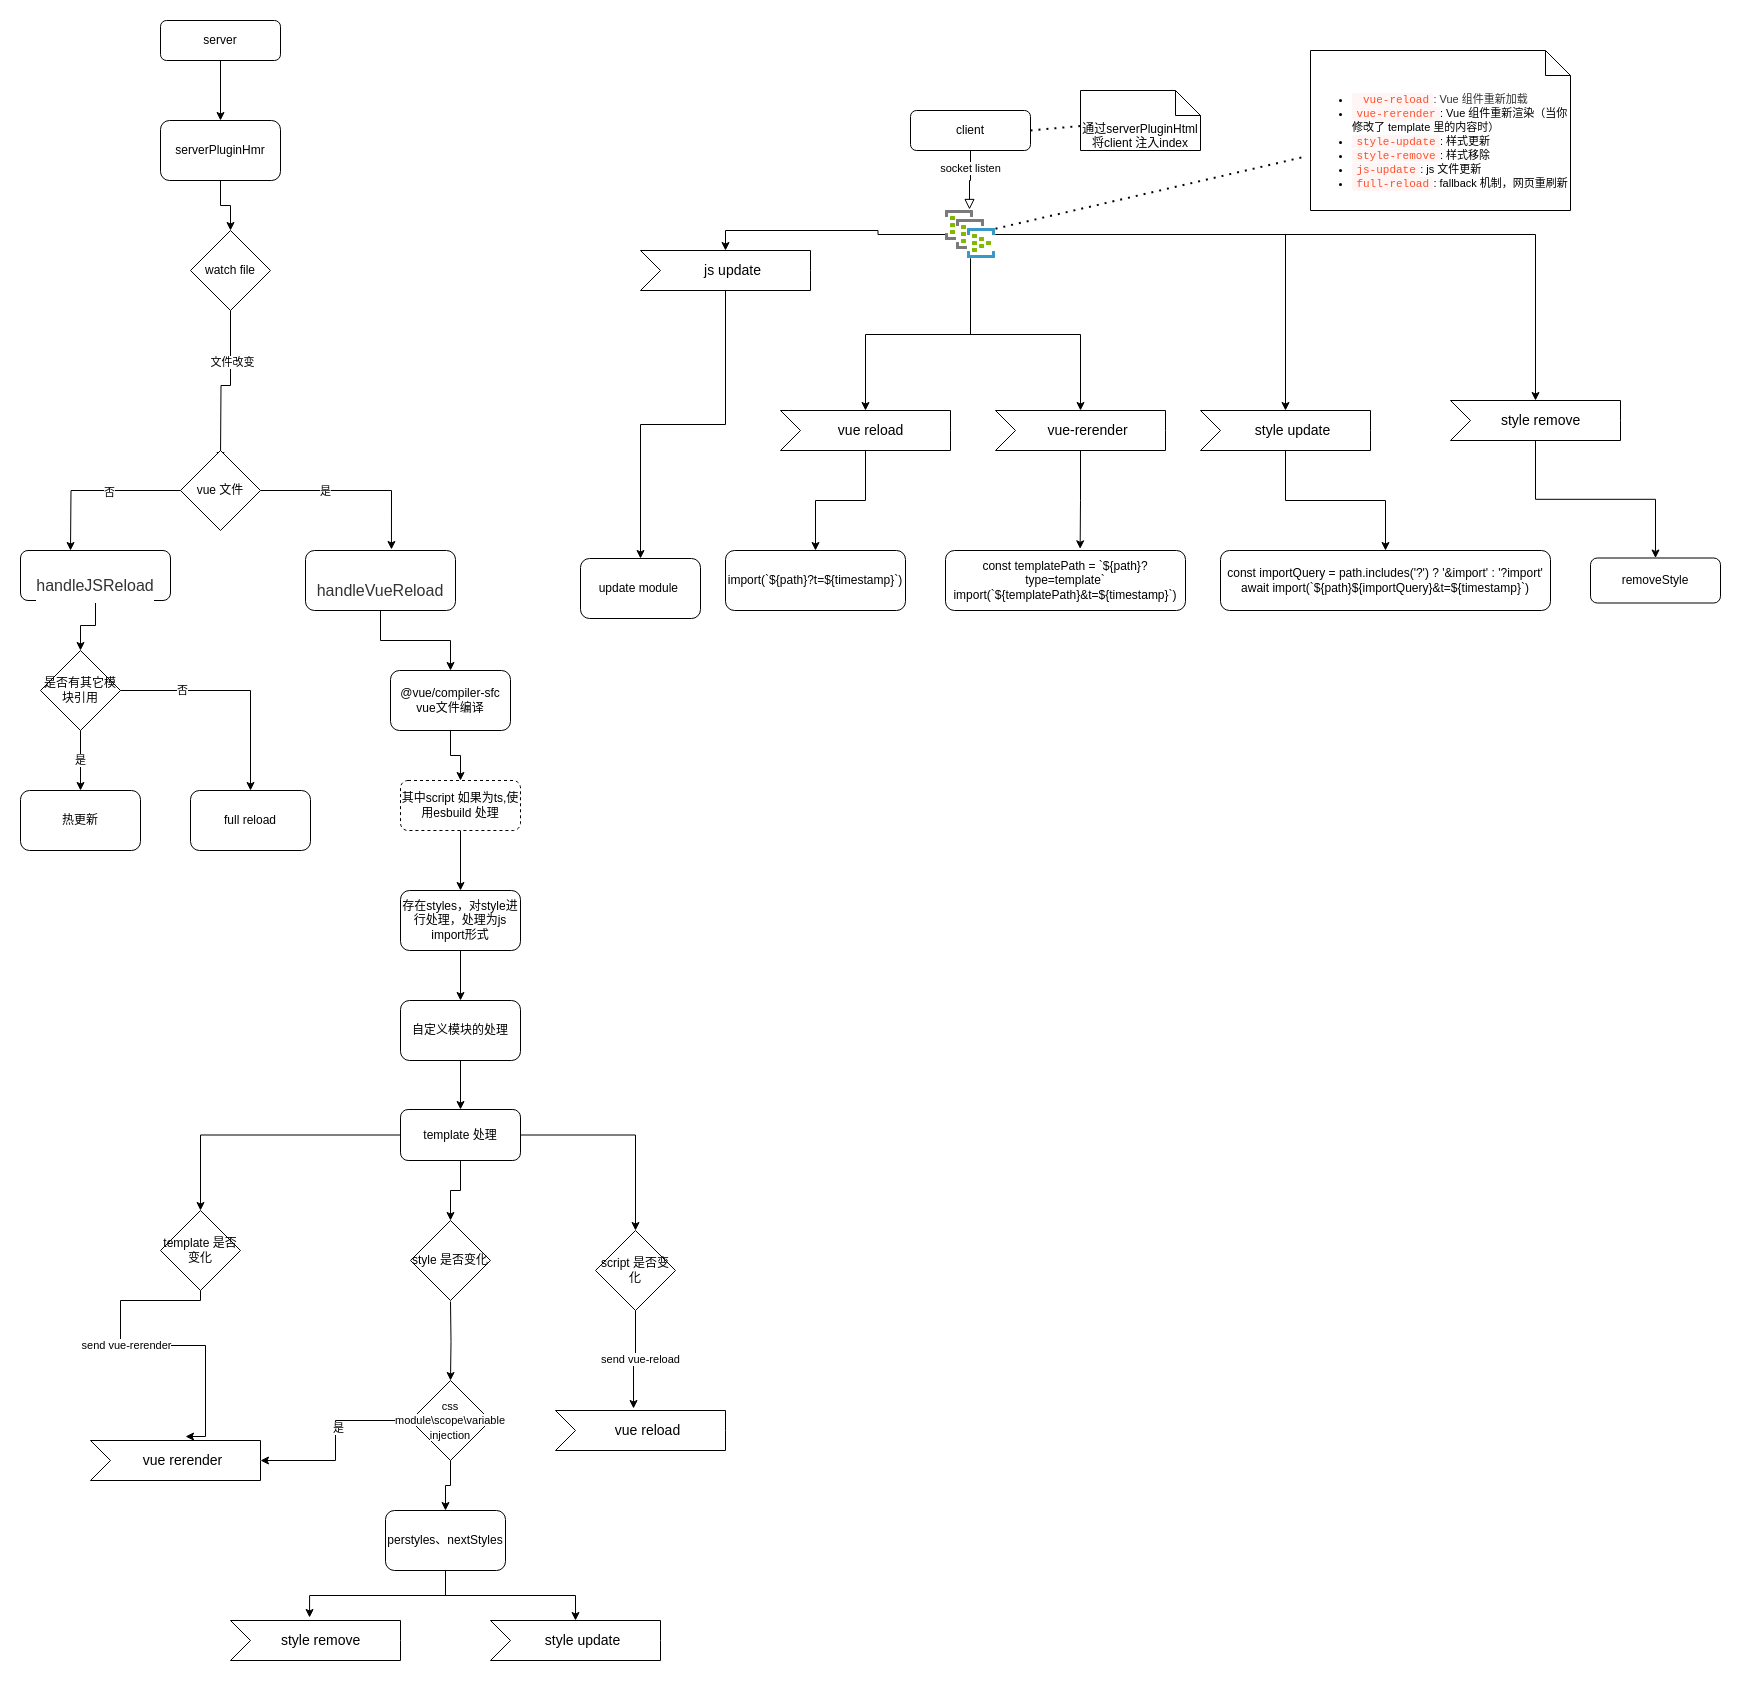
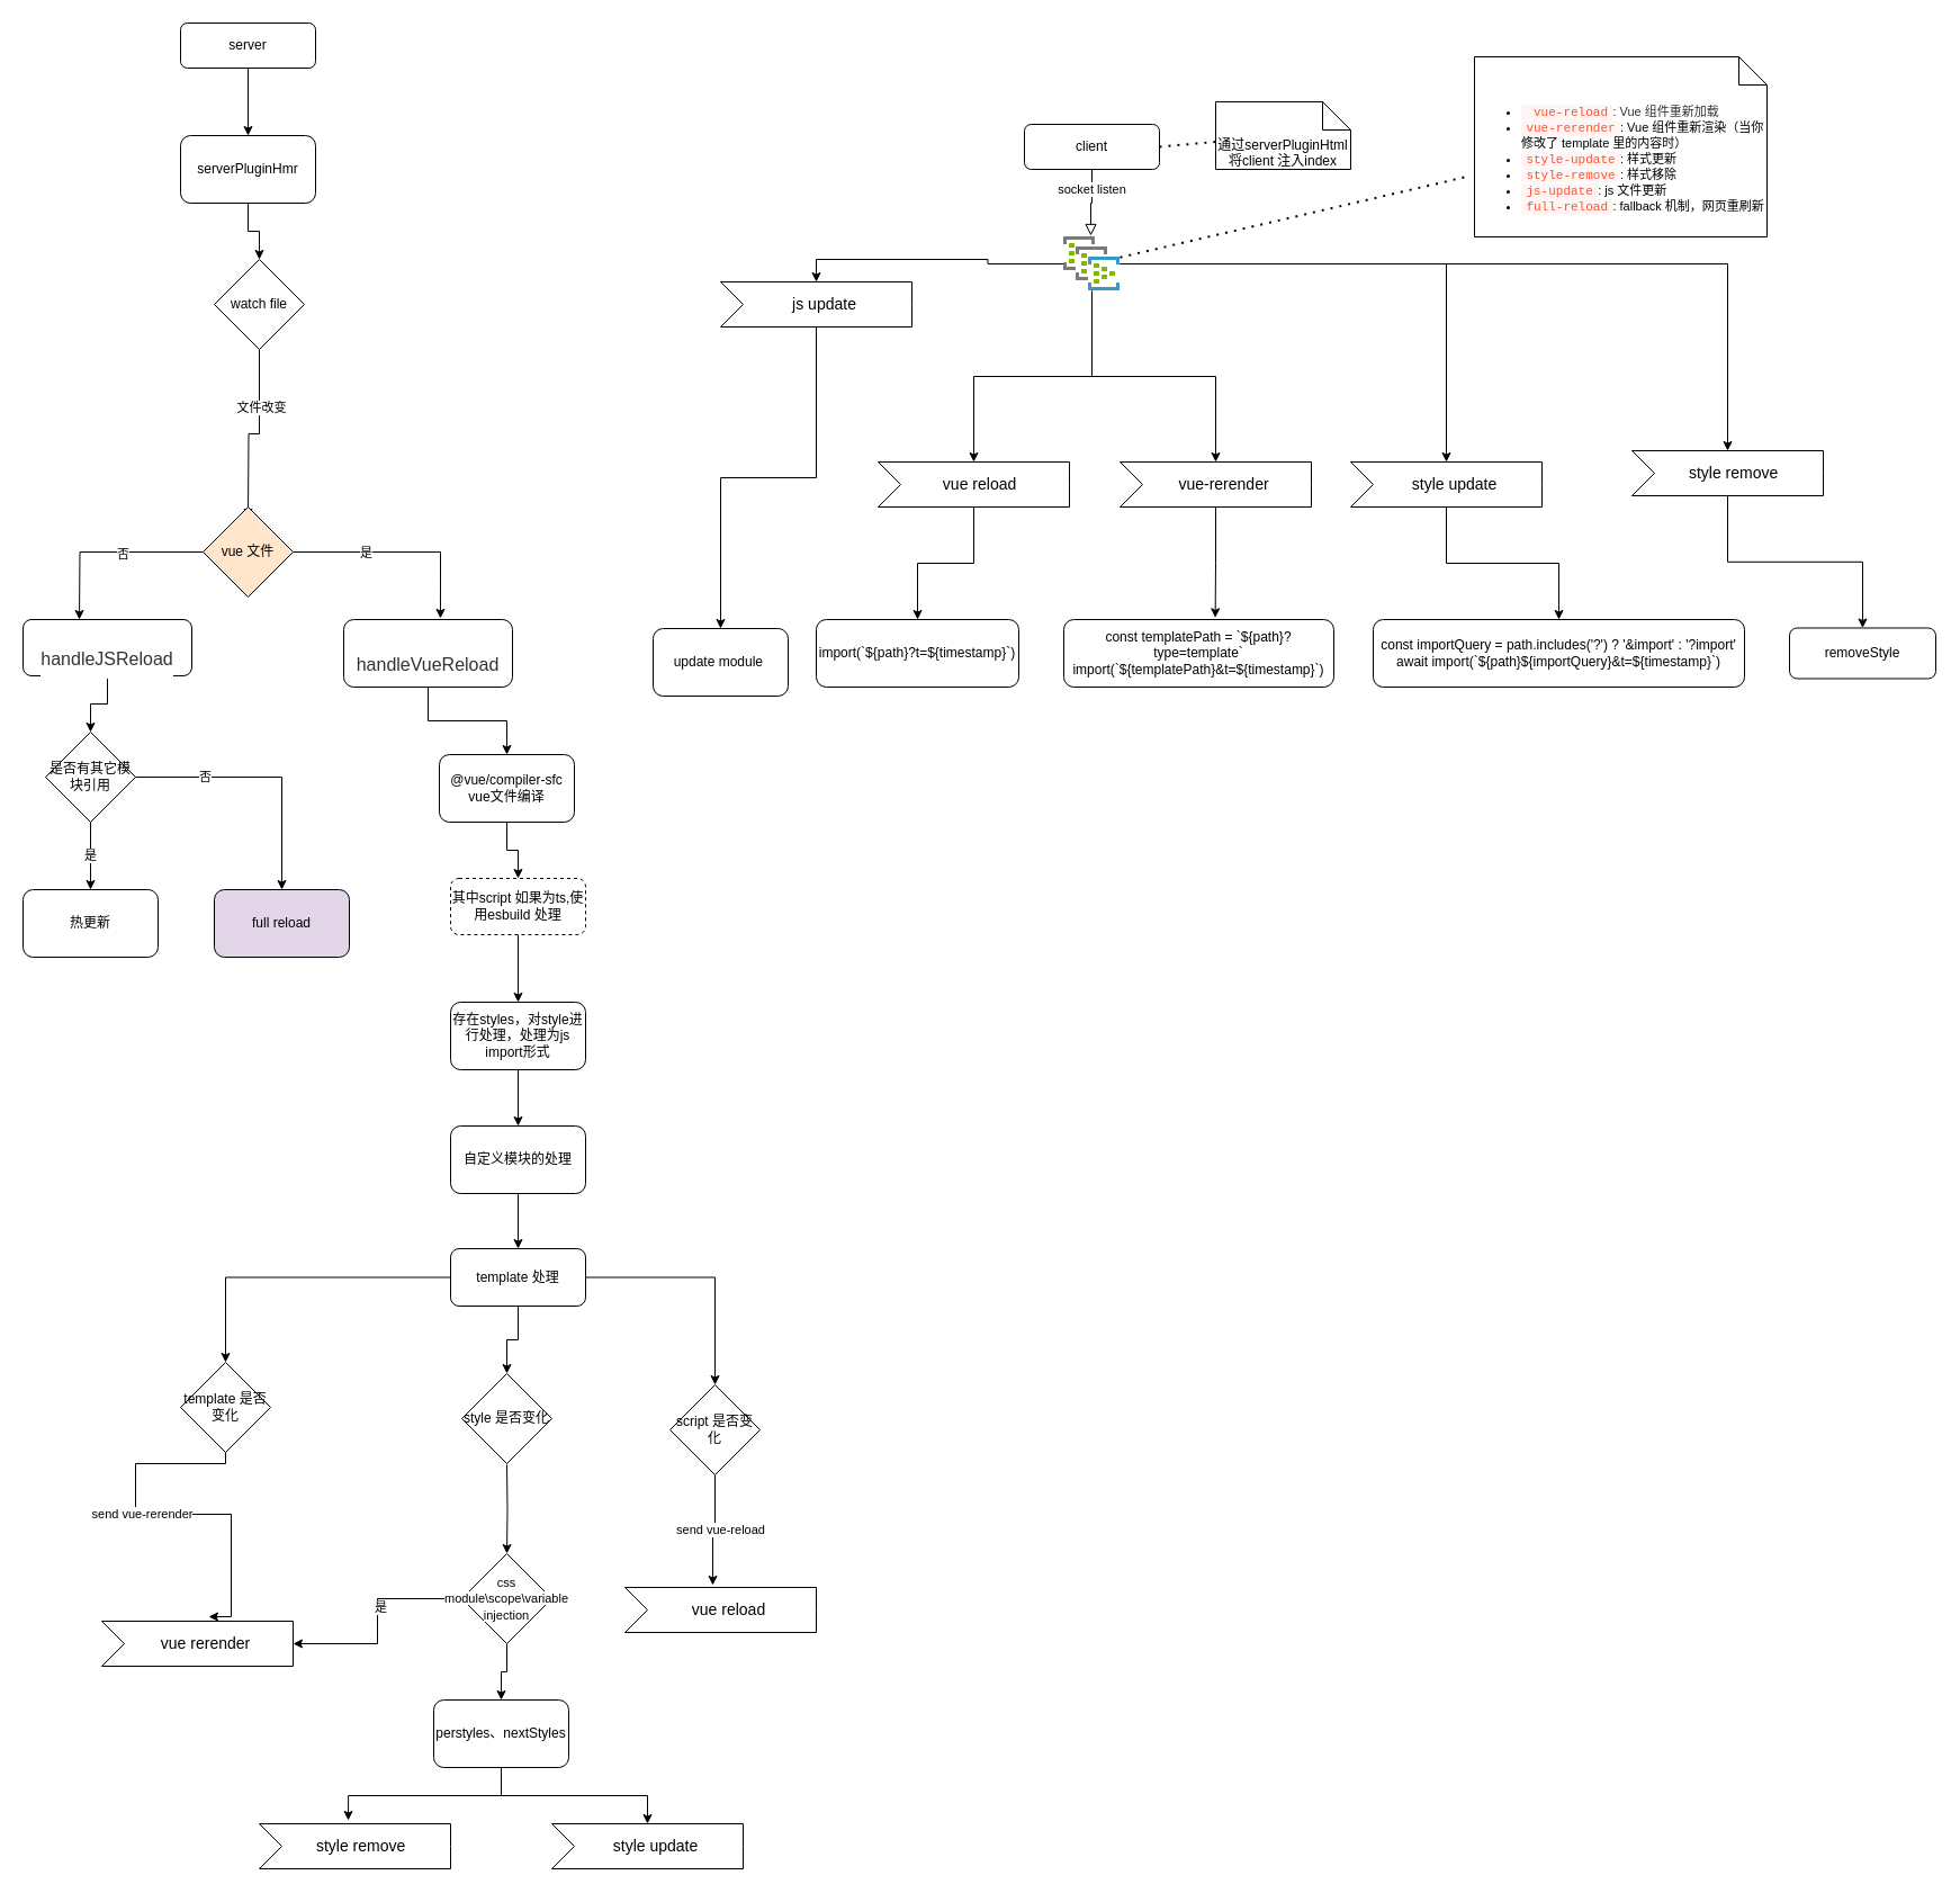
- <mxCell id="26" value="vue 文件" style="rhombus;whiteSpace=wrap;html=1;" vertex="1" parent="1"><mxGeometry x="180" y="450" width="80" height="80" as="geometry" /></mxCell>
+ <mxCell id="26" value="vue 文件" style="rhombus;whiteSpace=wrap;html=1;fillColor=#ffe6cc;" vertex="1" parent="1"><mxGeometry x="180" y="450" width="80" height="80" as="geometry" /></mxCell>
- <mxCell id="36" value="full reload" style="rounded=1;whiteSpace=wrap;html=1;" vertex="1" parent="1"><mxGeometry x="190" y="790" width="120" height="60" as="geometry" /></mxCell>
+ <mxCell id="36" value="full reload" style="rounded=1;whiteSpace=wrap;html=1;fillColor=#e1d5e7;" vertex="1" parent="1"><mxGeometry x="190" y="790" width="120" height="60" as="geometry" /></mxCell>
